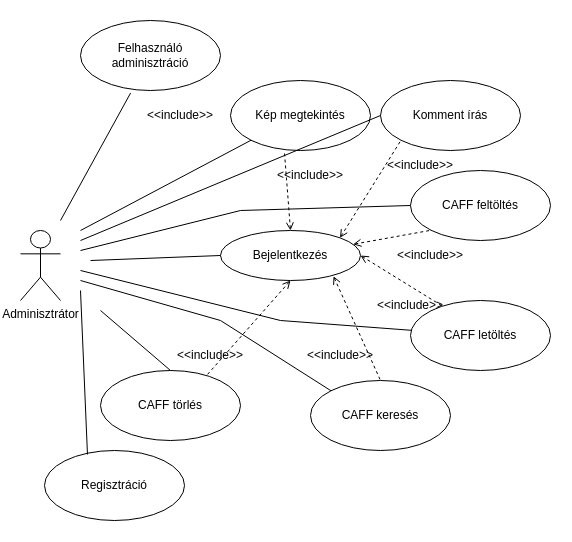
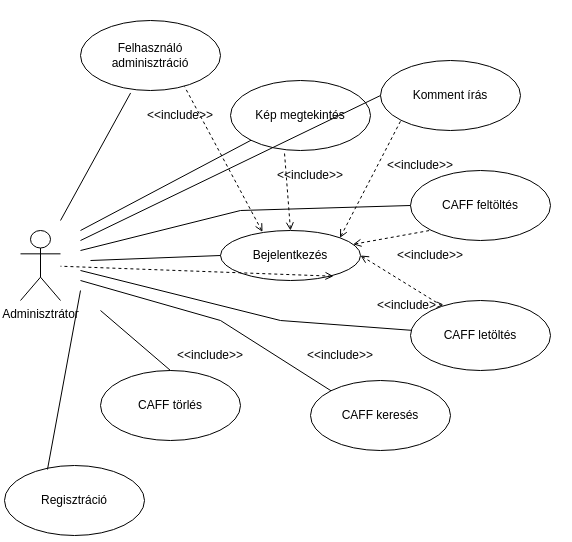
- <mxCell id="4" value="Komment írás" style="ellipse;whiteSpace=wrap;html=1;" parent="1" vertex="1"><mxGeometry x="380" y="80" width="140" height="70" as="geometry" /></mxCell>
+ <mxCell id="4" value="Komment írás" style="ellipse;whiteSpace=wrap;html=1;" parent="1" vertex="1"><mxGeometry x="380" y="60" width="140" height="70" as="geometry" /></mxCell>
+ <mxCell id="26" value="" style="endArrow=none;dashed=1;html=1;rounded=0;entryX=0.743;entryY=0.943;entryDx=0;entryDy=0;startArrow=open;startFill=0;entryPerimeter=0;exitX=0.3;exitY=0.029;exitDx=0;exitDy=0;exitPerimeter=0;" edge="1" parent="1" source="8" target="17"><mxGeometry width="50" height="50" relative="1" as="geometry"><mxPoint x="389.497" y="290.251" as="sourcePoint" /><mxPoint x="450.503" y="189.749" as="targetPoint" /></mxGeometry></mxCell>
- <mxCell id="27" value="" style="endArrow=none;dashed=1;html=1;rounded=0;entryX=0.764;entryY=0.057;entryDx=0;entryDy=0;exitX=0.5;exitY=1;exitDx=0;exitDy=0;startArrow=open;startFill=0;entryPerimeter=0;" edge="1" parent="1" source="8" target="19"><mxGeometry width="50" height="50" relative="1" as="geometry"><mxPoint x="399.497" y="300.251" as="sourcePoint" /><mxPoint x="460.503" y="199.749" as="targetPoint" /></mxGeometry></mxCell>
- <mxCell id="24" value="" style="endArrow=none;dashed=1;html=1;rounded=0;entryX=0.5;entryY=0;entryDx=0;entryDy=0;exitX=0.807;exitY=0.914;exitDx=0;exitDy=0;startArrow=open;startFill=0;exitPerimeter=0;" edge="1" parent="1" source="8" target="7"><mxGeometry width="50" height="50" relative="1" as="geometry"><mxPoint x="369.497" y="270.251" as="sourcePoint" /><mxPoint x="430.503" y="169.749" as="targetPoint" /></mxGeometry></mxCell>
+ <mxCell id="24" value="" style="endArrow=none;dashed=1;html=1;rounded=0;exitX=0.807;exitY=0.914;exitDx=0;exitDy=0;startArrow=open;startFill=0;exitPerimeter=0;" edge="1" parent="1" source="8" target="2"><mxGeometry width="50" height="50" relative="1" as="geometry"><mxPoint x="369.497" y="270.251" as="sourcePoint" /><mxPoint x="430.503" y="169.749" as="targetPoint" /></mxGeometry></mxCell>
- <mxCell id="9" value="Regisztráció" style="ellipse;whiteSpace=wrap;html=1;" parent="1" vertex="1"><mxGeometry x="44" y="450" width="140" height="70" as="geometry" /></mxCell>
+ <mxCell id="9" value="Regisztráció" style="ellipse;whiteSpace=wrap;html=1;" parent="1" vertex="1"><mxGeometry x="4" y="465" width="140" height="70" as="geometry" /></mxCell>
